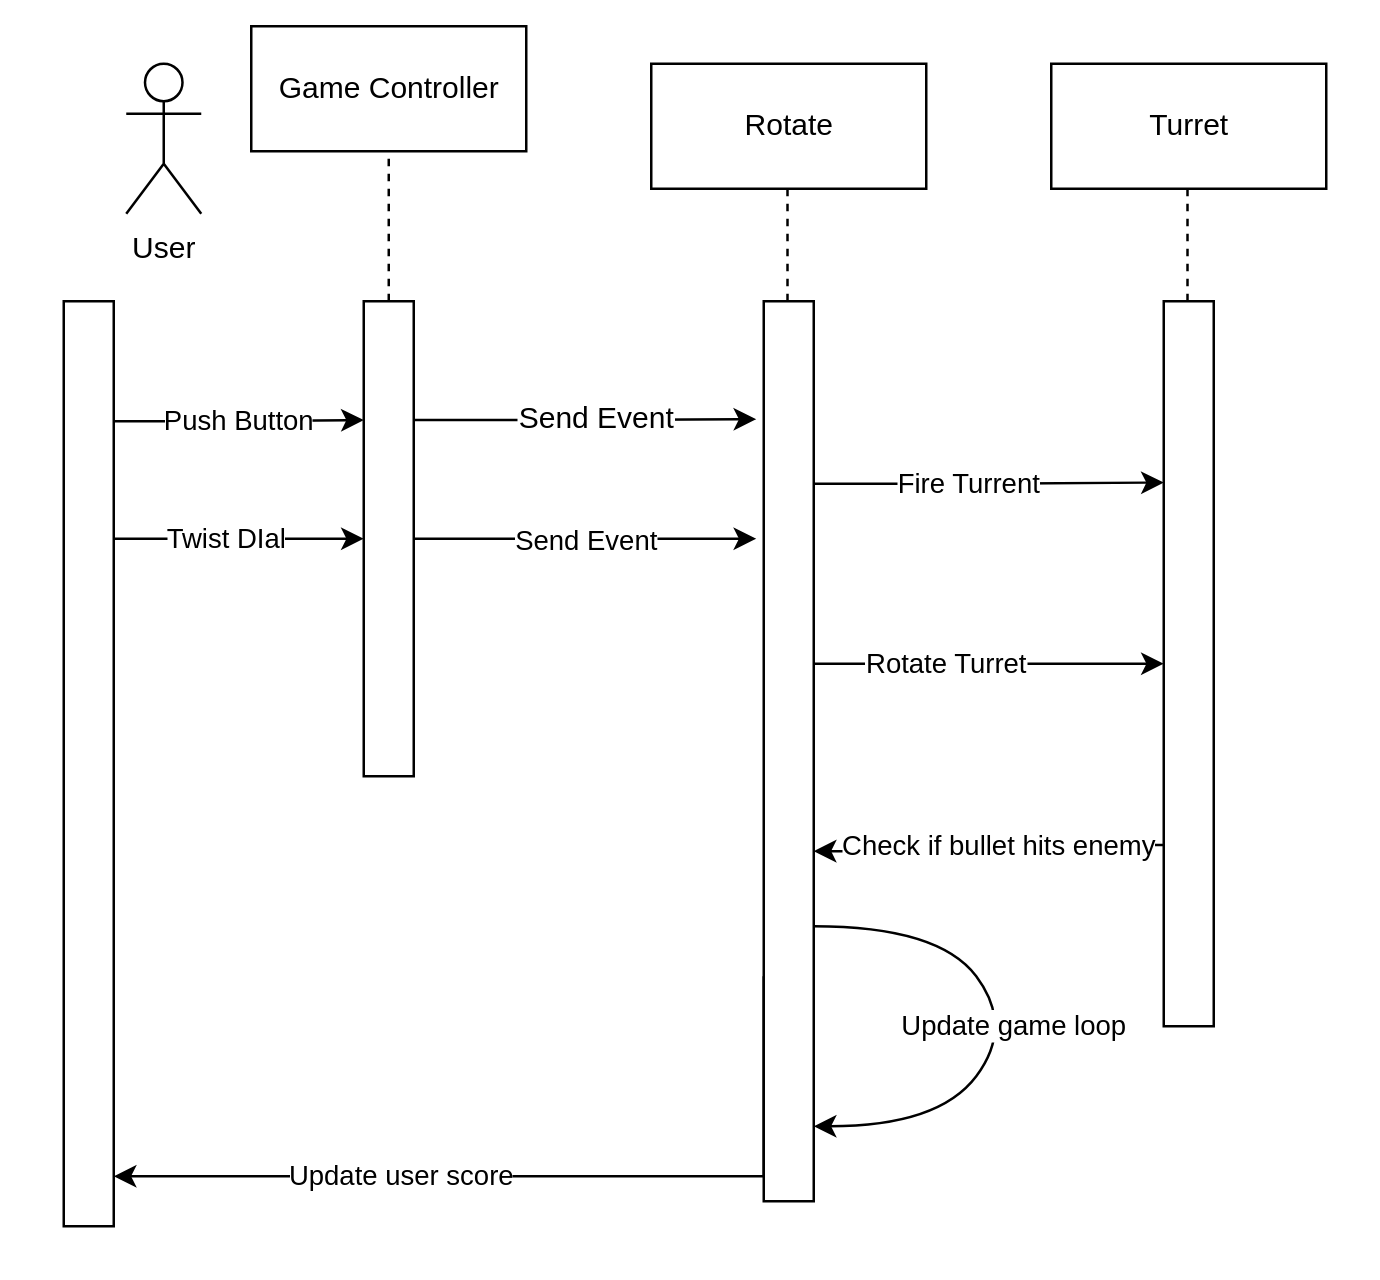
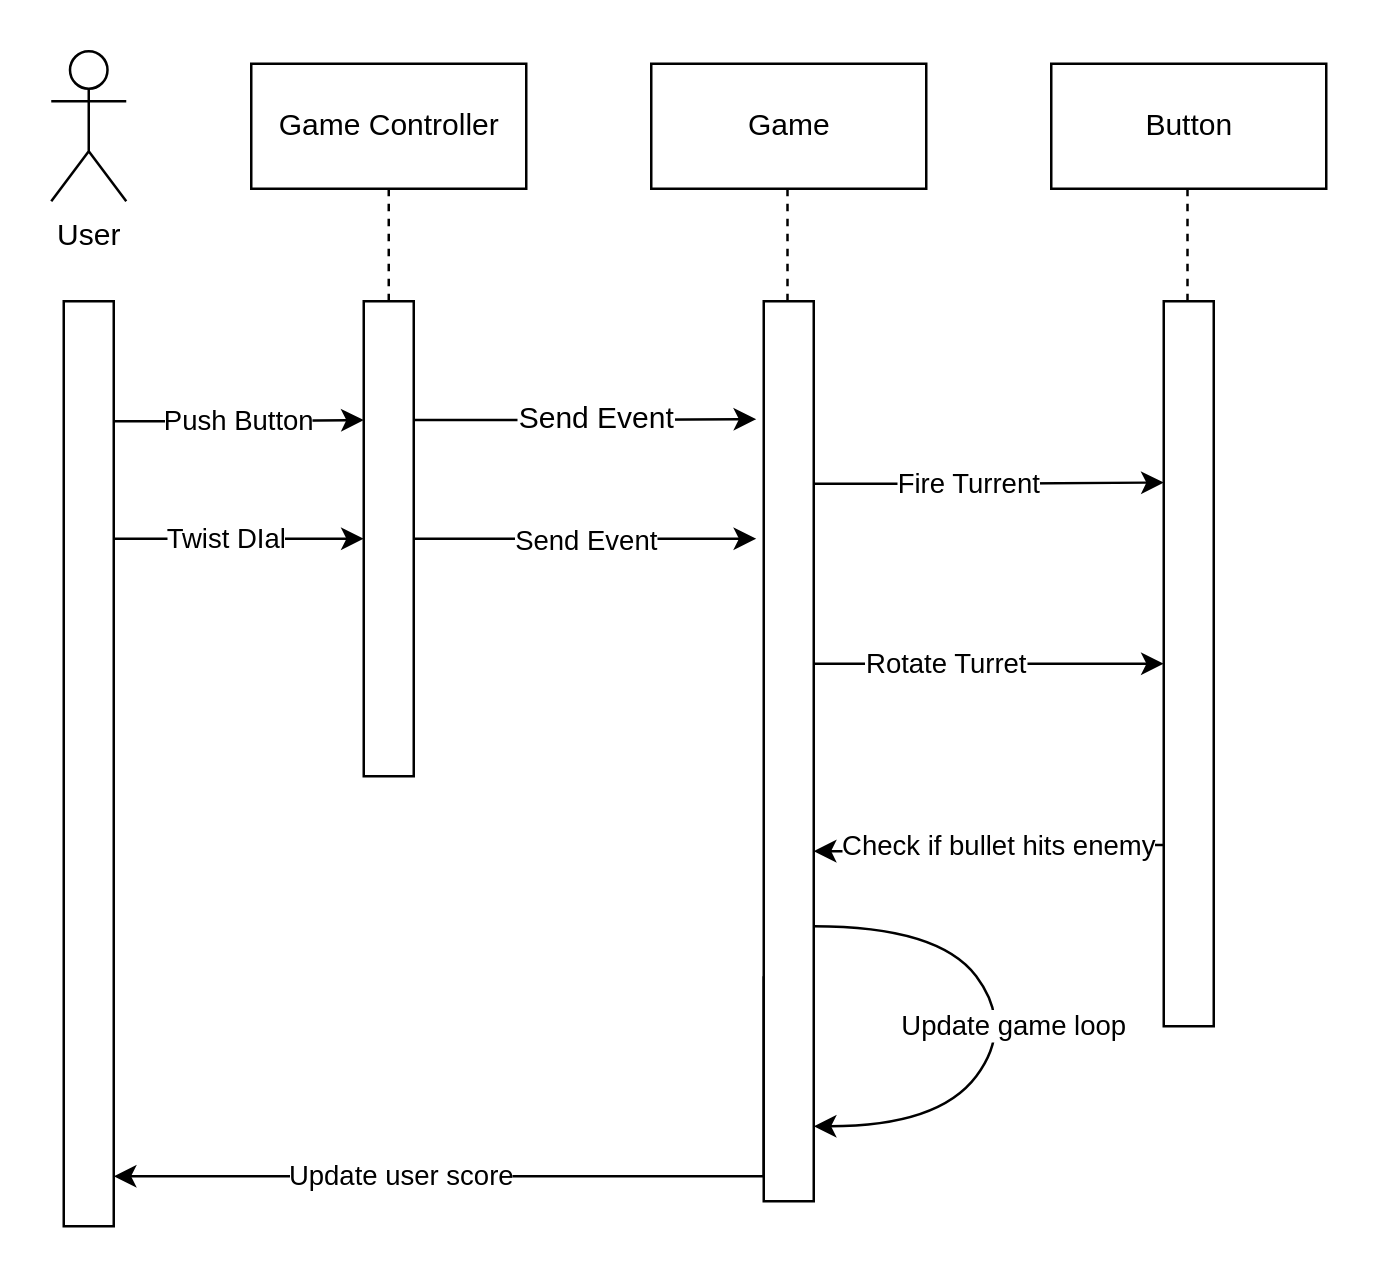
- <mxCell id="6" value="&lt;div&gt;Game Controller&lt;/div&gt;" style="html=1;" parent="1" vertex="1"><mxGeometry x="100" y="10" width="110" height="50" as="geometry" /></mxCell>
+ <mxCell id="6" value="&lt;div&gt;Game Controller&lt;/div&gt;" style="html=1;" parent="1" vertex="1"><mxGeometry x="100" y="25" width="110" height="50" as="geometry" /></mxCell>
- <mxCell id="7" value="Rotate" style="html=1;" parent="1" vertex="1"><mxGeometry x="260" y="25" width="110" height="50" as="geometry" /></mxCell>
+ <mxCell id="7" value="Game" style="html=1;" parent="1" vertex="1"><mxGeometry x="260" y="25" width="110" height="50" as="geometry" /></mxCell>
- <mxCell id="8" value="&lt;div&gt;Turret&lt;/div&gt;" style="html=1;" parent="1" vertex="1"><mxGeometry x="420" y="25" width="110" height="50" as="geometry" /></mxCell>
+ <mxCell id="8" value="&lt;div&gt;Button&lt;/div&gt;" style="html=1;" parent="1" vertex="1"><mxGeometry x="420" y="25" width="110" height="50" as="geometry" /></mxCell>
- <mxCell id="2" value="&lt;div&gt;User&lt;/div&gt;" style="shape=umlActor;verticalLabelPosition=bottom;labelBackgroundColor=#ffffff;verticalAlign=top;html=1;" parent="1" vertex="1"><mxGeometry x="50" y="25" width="30" height="60" as="geometry" /></mxCell>
+ <mxCell id="2" value="&lt;div&gt;User&lt;/div&gt;" style="shape=umlActor;verticalLabelPosition=bottom;labelBackgroundColor=#ffffff;verticalAlign=top;html=1;" parent="1" vertex="1"><mxGeometry x="20" y="20" width="30" height="60" as="geometry" /></mxCell>
